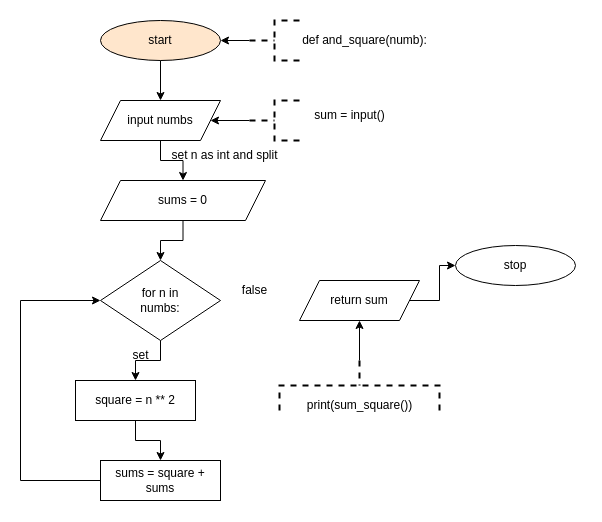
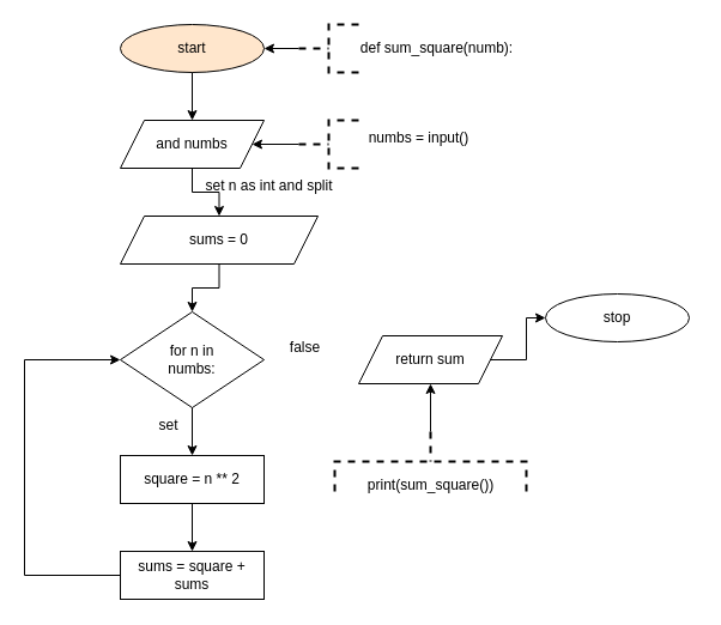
- <mxCell id="9" value="def and_square(numb):" style="text;html=1;align=center;verticalAlign=middle;resizable=0;points=[];autosize=1;strokeColor=none;fillColor=none;fontColor=default;container=0;" vertex="1" parent="2"><mxGeometry x="269" y="5" width="150" height="30" as="geometry" /></mxCell>
+ <mxCell id="9" value="def sum_square(numb):" style="text;html=1;align=center;verticalAlign=middle;resizable=0;points=[];autosize=1;strokeColor=none;fillColor=none;fontColor=default;container=0;" vertex="1" parent="2"><mxGeometry x="269" y="5" width="150" height="30" as="geometry" /></mxCell>
- <mxCell id="27" value="sum = input()" style="text;html=1;align=center;verticalAlign=middle;resizable=0;points=[];autosize=1;strokeColor=none;fillColor=none;fontColor=default;" vertex="1" parent="2"><mxGeometry x="274" y="80" width="110" height="30" as="geometry" /></mxCell>
+ <mxCell id="27" value="numbs = input()" style="text;html=1;align=center;verticalAlign=middle;resizable=0;points=[];autosize=1;strokeColor=none;fillColor=none;fontColor=default;" vertex="1" parent="2"><mxGeometry x="274" y="80" width="110" height="30" as="geometry" /></mxCell>
- <mxCell id="6" value="input numbs" style="shape=parallelogram;perimeter=parallelogramPerimeter;whiteSpace=wrap;html=1;fixedSize=1;container=0;" vertex="1" parent="2"><mxGeometry x="80" y="80" width="120" height="40" as="geometry" /></mxCell>
+ <mxCell id="6" value="and numbs" style="shape=parallelogram;perimeter=parallelogramPerimeter;whiteSpace=wrap;html=1;fixedSize=1;container=0;" vertex="1" parent="2"><mxGeometry x="80" y="80" width="120" height="40" as="geometry" /></mxCell>
- <mxCell id="20" value="square = n ** 2" style="rounded=0;whiteSpace=wrap;html=1;labelBackgroundColor=none;labelBorderColor=none;container=0;" vertex="1" parent="2"><mxGeometry x="55" y="360" width="120" height="40" as="geometry" /></mxCell>
+ <mxCell id="20" value="square = n ** 2" style="rounded=0;whiteSpace=wrap;html=1;labelBackgroundColor=none;labelBorderColor=none;container=0;" vertex="1" parent="2"><mxGeometry x="80" y="360" width="120" height="40" as="geometry" /></mxCell>
